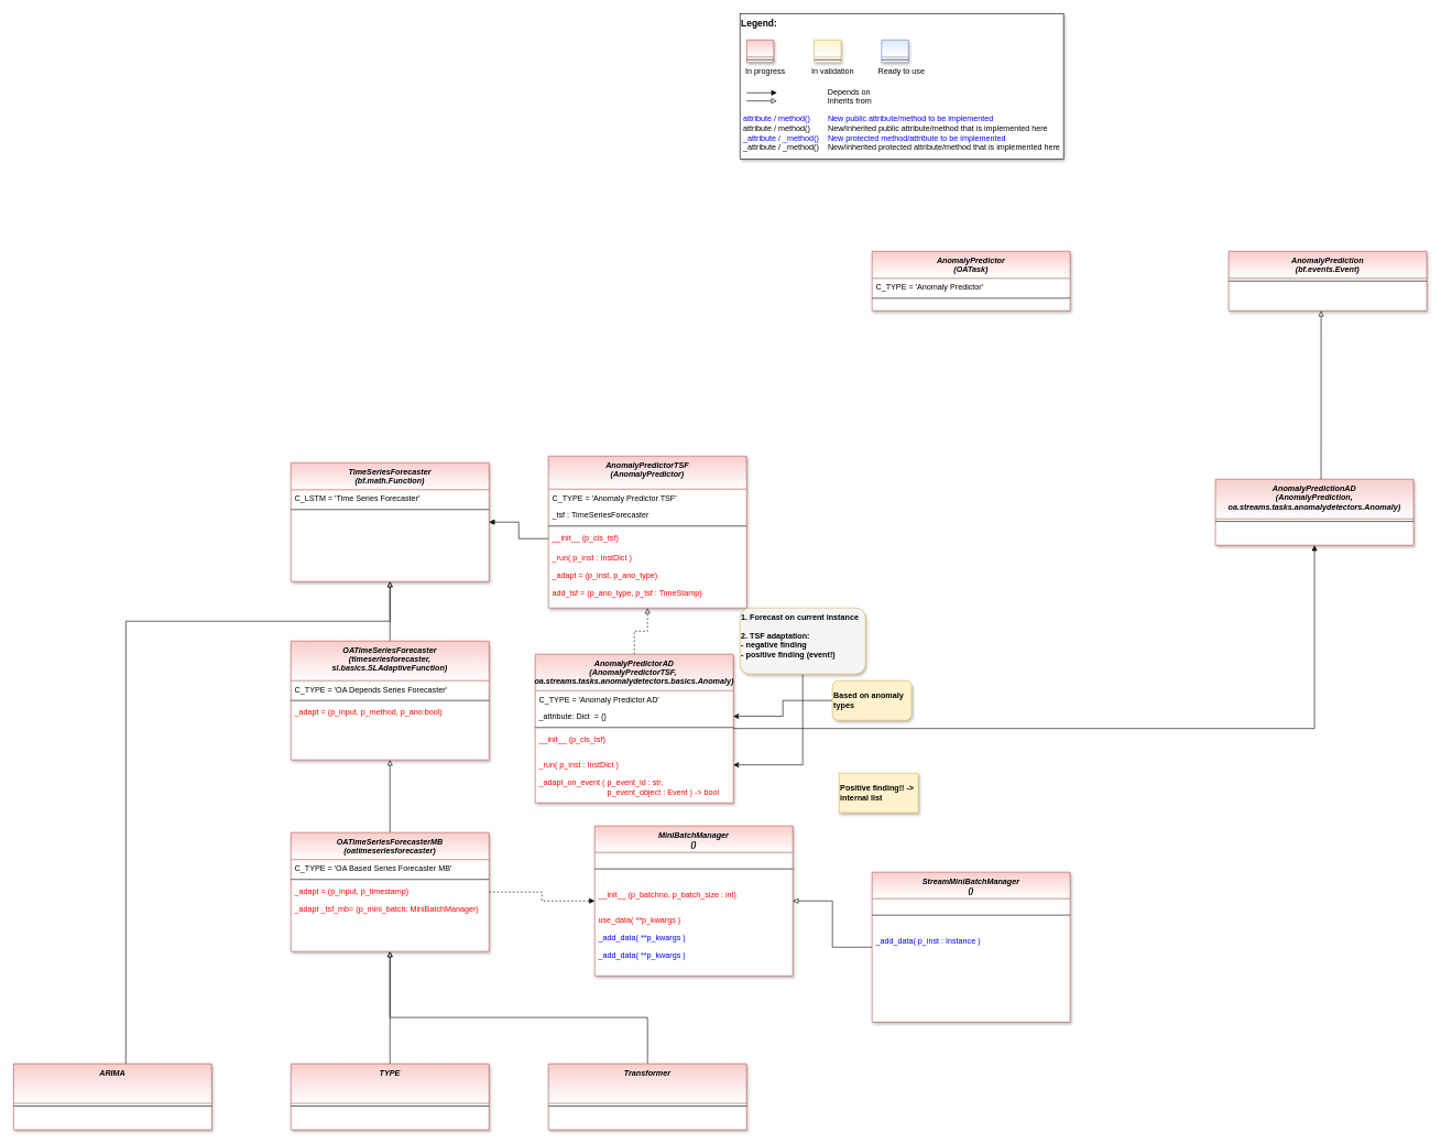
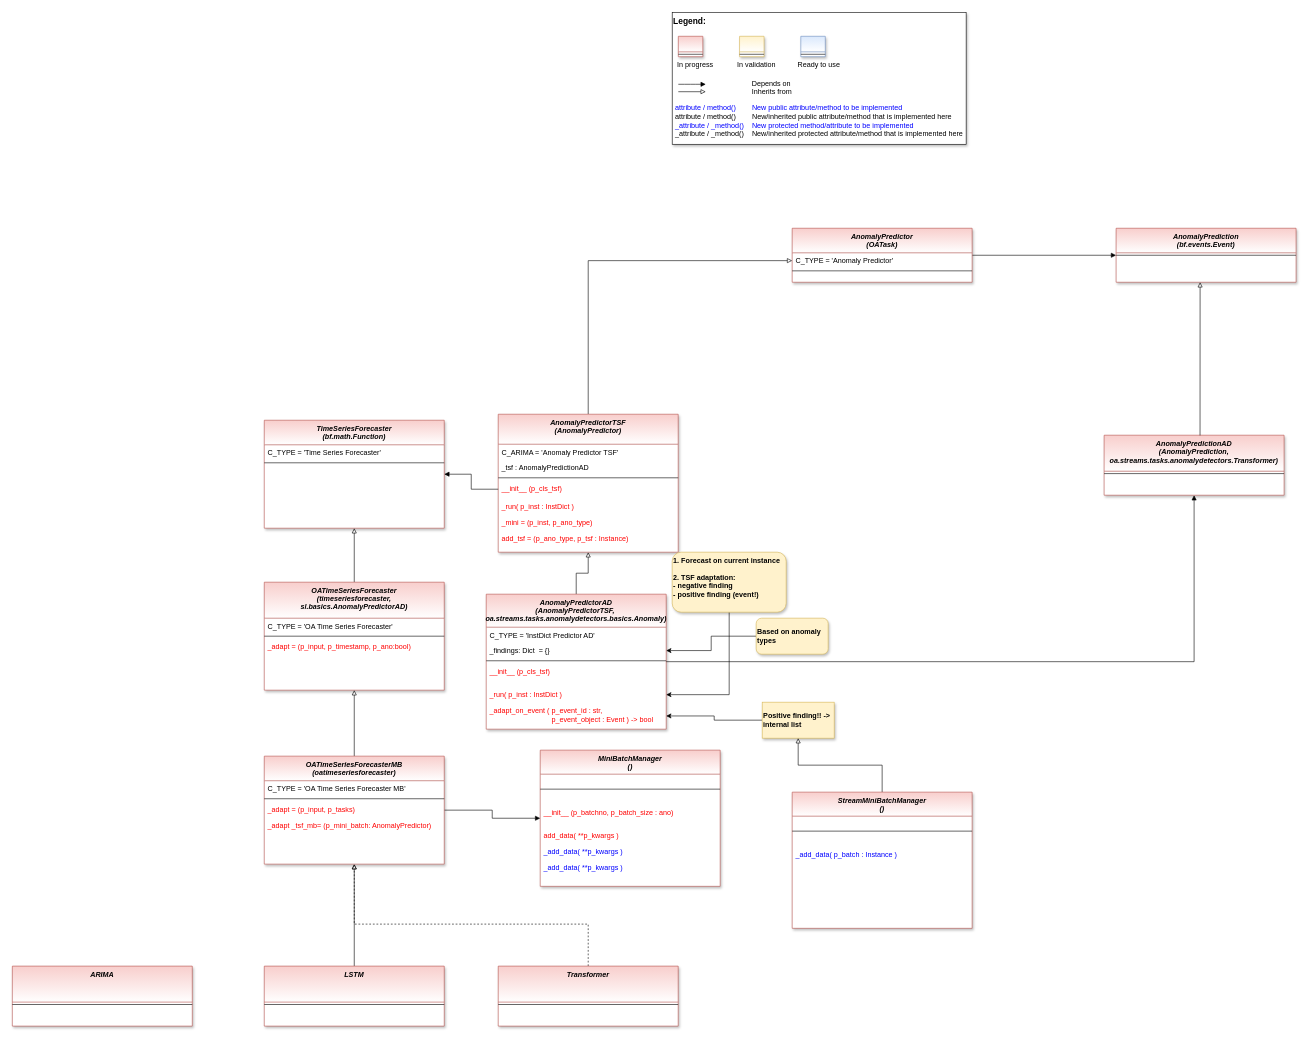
+ <mxCell id="21" style="edgeStyle=orthogonalEdgeStyle;rounded=0;orthogonalLoop=1;jettySize=auto;html=1;endArrow=block;endFill=1;" parent="1" source="22" target="27" edge="1"><mxGeometry relative="1" as="geometry" /></mxCell>
+ <mxCell id="42" style="edgeStyle=orthogonalEdgeStyle;rounded=0;orthogonalLoop=1;jettySize=auto;html=1;exitX=0.5;exitY=0;exitDx=0;exitDy=0;entryX=0;entryY=0.5;entryDx=0;entryDy=0;endArrow=block;endFill=0;" parent="1" source="43" target="23" edge="1"><mxGeometry relative="1" as="geometry" /></mxCell>
- <mxCell id="25" value="AnomalyPredictionAD&#10;(AnomalyPrediction,&#10;oa.streams.tasks.anomalydetectors.Anomaly)" style="swimlane;fontStyle=3;align=center;verticalAlign=top;childLayout=stackLayout;horizontal=1;startSize=60;horizontalStack=0;resizeParent=1;resizeLast=0;collapsible=1;marginBottom=0;rounded=0;shadow=1;strokeWidth=1;fillColor=#f8cecc;strokeColor=#b85450;swimlaneFillColor=#ffffff;gradientColor=#FFFFFF;" parent="1" vertex="1"><mxGeometry x="1840" y="725" width="300" height="100" as="geometry"><mxRectangle x="230" y="140" width="160" height="26" as="alternateBounds" /></mxGeometry></mxCell>
+ <mxCell id="25" value="AnomalyPredictionAD&#10;(AnomalyPrediction,&#10;oa.streams.tasks.anomalydetectors.Transformer)" style="swimlane;fontStyle=3;align=center;verticalAlign=top;childLayout=stackLayout;horizontal=1;startSize=60;horizontalStack=0;resizeParent=1;resizeLast=0;collapsible=1;marginBottom=0;rounded=0;shadow=1;strokeWidth=1;fillColor=#f8cecc;strokeColor=#b85450;swimlaneFillColor=#ffffff;gradientColor=#FFFFFF;" parent="1" vertex="1"><mxGeometry x="1840" y="725" width="300" height="100" as="geometry"><mxRectangle x="230" y="140" width="160" height="26" as="alternateBounds" /></mxGeometry></mxCell>
- <mxCell id="44" value="C_TYPE = 'Anomaly Predictor TSF'" style="text;align=left;verticalAlign=top;spacingLeft=4;spacingRight=4;overflow=hidden;rotatable=0;points=[[0,0.5],[1,0.5]];portConstraint=eastwest;fontColor=default;" parent="43" vertex="1"><mxGeometry y="50" width="300" height="26" as="geometry" /></mxCell>
+ <mxCell id="44" value="C_ARIMA = 'Anomaly Predictor TSF'" style="text;align=left;verticalAlign=top;spacingLeft=4;spacingRight=4;overflow=hidden;rotatable=0;points=[[0,0.5],[1,0.5]];portConstraint=eastwest;fontColor=default;" parent="43" vertex="1"><mxGeometry y="50" width="300" height="26" as="geometry" /></mxCell>
- <mxCell id="52" value="C_LSTM = 'Time Series Forecaster'" style="text;align=left;verticalAlign=top;spacingLeft=4;spacingRight=4;overflow=hidden;rotatable=0;points=[[0,0.5],[1,0.5]];portConstraint=eastwest;fontColor=default;" parent="51" vertex="1"><mxGeometry y="41" width="300" height="26" as="geometry" /></mxCell>
+ <mxCell id="52" value="C_TYPE = 'Time Series Forecaster'" style="text;align=left;verticalAlign=top;spacingLeft=4;spacingRight=4;overflow=hidden;rotatable=0;points=[[0,0.5],[1,0.5]];portConstraint=eastwest;fontColor=default;" parent="51" vertex="1"><mxGeometry y="41" width="300" height="26" as="geometry" /></mxCell>
- <mxCell id="45" value="_tsf : TimeSeriesForecaster" style="text;align=left;verticalAlign=top;spacingLeft=4;spacingRight=4;overflow=hidden;rotatable=0;points=[[0,0.5],[1,0.5]];portConstraint=eastwest;fontColor=default;" parent="43" vertex="1"><mxGeometry y="76" width="300" height="26" as="geometry" /></mxCell>
+ <mxCell id="45" value="_tsf : AnomalyPredictionAD" style="text;align=left;verticalAlign=top;spacingLeft=4;spacingRight=4;overflow=hidden;rotatable=0;points=[[0,0.5],[1,0.5]];portConstraint=eastwest;fontColor=default;" parent="43" vertex="1"><mxGeometry y="76" width="300" height="26" as="geometry" /></mxCell>
- <mxCell id="49" value="_adapt = (p_inst, p_ano_type)" style="text;align=left;verticalAlign=top;spacingLeft=4;spacingRight=4;overflow=hidden;rotatable=0;points=[[0,0.5],[1,0.5]];portConstraint=eastwest;fontColor=#FF0000;" parent="43" vertex="1"><mxGeometry y="167" width="300" height="27" as="geometry" /></mxCell>
+ <mxCell id="49" value="_mini = (p_inst, p_ano_type)" style="text;align=left;verticalAlign=top;spacingLeft=4;spacingRight=4;overflow=hidden;rotatable=0;points=[[0,0.5],[1,0.5]];portConstraint=eastwest;fontColor=#FF0000;" parent="43" vertex="1"><mxGeometry y="167" width="300" height="27" as="geometry" /></mxCell>
- <mxCell id="50" value="add_tsf = (p_ano_type, p_tsf : TimeStamp) " style="text;align=left;verticalAlign=top;spacingLeft=4;spacingRight=4;overflow=hidden;rotatable=0;points=[[0,0.5],[1,0.5]];portConstraint=eastwest;fontColor=#FF0000;" vertex="1" parent="43"><mxGeometry y="194" width="300" height="27" as="geometry" /></mxCell>
+ <mxCell id="50" value="add_tsf = (p_ano_type, p_tsf : Instance) " style="text;align=left;verticalAlign=top;spacingLeft=4;spacingRight=4;overflow=hidden;rotatable=0;points=[[0,0.5],[1,0.5]];portConstraint=eastwest;fontColor=#FF0000;" vertex="1" parent="43"><mxGeometry y="194" width="300" height="27" as="geometry" /></mxCell>
- <mxCell id="12" style="edgeStyle=orthogonalEdgeStyle;rounded=0;orthogonalLoop=1;jettySize=auto;html=1;entryX=0.5;entryY=1;entryDx=0;entryDy=0;endArrow=block;endFill=0;dashed=1;" parent="1" source="13" target="43" edge="1"><mxGeometry relative="1" as="geometry" /></mxCell>
+ <mxCell id="12" style="edgeStyle=orthogonalEdgeStyle;rounded=0;orthogonalLoop=1;jettySize=auto;html=1;entryX=0.5;entryY=1;entryDx=0;entryDy=0;endArrow=block;endFill=0;" parent="1" source="13" target="43" edge="1"><mxGeometry relative="1" as="geometry" /></mxCell>
- <mxCell id="71" value="1. Forecast on current instance&lt;div&gt;&lt;br&gt;&lt;/div&gt;&lt;div&gt;2. TSF adaptation:&lt;/div&gt;&lt;div&gt;- negative finding&lt;/div&gt;&lt;div&gt;- positive finding (event!)&lt;/div&gt;" style="rounded=1;whiteSpace=wrap;html=1;fillColor=#f5f5f5;strokeColor=#d6b656;shadow=1;fontStyle=1;align=left;verticalAlign=top;" parent="1" vertex="1"><mxGeometry x="1120" y="920" width="190" height="100" as="geometry" /></mxCell>
+ <mxCell id="71" value="1. Forecast on current instance&lt;div&gt;&lt;br&gt;&lt;/div&gt;&lt;div&gt;2. TSF adaptation:&lt;/div&gt;&lt;div&gt;- negative finding&lt;/div&gt;&lt;div&gt;- positive finding (event!)&lt;/div&gt;" style="rounded=1;whiteSpace=wrap;html=1;fillColor=#fff2cc;strokeColor=#d6b656;shadow=1;fontStyle=1;align=left;verticalAlign=top;" parent="1" vertex="1"><mxGeometry x="1120" y="920" width="190" height="100" as="geometry" /></mxCell>
- <mxCell id="55" value="OATimeSeriesForecaster&#10;(timeseriesforecaster,&#10;sl.basics.SLAdaptiveFunction)" style="swimlane;fontStyle=3;align=center;verticalAlign=top;childLayout=stackLayout;horizontal=1;startSize=60;horizontalStack=0;resizeParent=1;resizeLast=0;collapsible=1;marginBottom=0;rounded=0;shadow=1;strokeWidth=1;fillColor=#f8cecc;strokeColor=#b85450;swimlaneFillColor=#ffffff;gradientColor=#FFFFFF;" parent="1" vertex="1"><mxGeometry x="440" y="970" width="300" height="180" as="geometry"><mxRectangle x="230" y="140" width="160" height="26" as="alternateBounds" /></mxGeometry></mxCell>
+ <mxCell id="55" value="OATimeSeriesForecaster&#10;(timeseriesforecaster,&#10;sl.basics.AnomalyPredictorAD)" style="swimlane;fontStyle=3;align=center;verticalAlign=top;childLayout=stackLayout;horizontal=1;startSize=60;horizontalStack=0;resizeParent=1;resizeLast=0;collapsible=1;marginBottom=0;rounded=0;shadow=1;strokeWidth=1;fillColor=#f8cecc;strokeColor=#b85450;swimlaneFillColor=#ffffff;gradientColor=#FFFFFF;" parent="1" vertex="1"><mxGeometry x="440" y="970" width="300" height="180" as="geometry"><mxRectangle x="230" y="140" width="160" height="26" as="alternateBounds" /></mxGeometry></mxCell>
- <mxCell id="56" value="C_TYPE = 'OA Depends Series Forecaster'" style="text;align=left;verticalAlign=top;spacingLeft=4;spacingRight=4;overflow=hidden;rotatable=0;points=[[0,0.5],[1,0.5]];portConstraint=eastwest;fontColor=default;" parent="55" vertex="1"><mxGeometry y="60" width="300" height="26" as="geometry" /></mxCell>
+ <mxCell id="56" value="C_TYPE = 'OA Time Series Forecaster'" style="text;align=left;verticalAlign=top;spacingLeft=4;spacingRight=4;overflow=hidden;rotatable=0;points=[[0,0.5],[1,0.5]];portConstraint=eastwest;fontColor=default;" parent="55" vertex="1"><mxGeometry y="60" width="300" height="26" as="geometry" /></mxCell>
- <mxCell id="14" value="C_TYPE = 'Anomaly Predictor AD'" style="text;align=left;verticalAlign=top;spacingLeft=4;spacingRight=4;overflow=hidden;rotatable=0;points=[[0,0.5],[1,0.5]];portConstraint=eastwest;fontColor=default;" parent="13" vertex="1"><mxGeometry y="55" width="300" height="26" as="geometry" /></mxCell>
+ <mxCell id="14" value="C_TYPE = 'InstDict Predictor AD'" style="text;align=left;verticalAlign=top;spacingLeft=4;spacingRight=4;overflow=hidden;rotatable=0;points=[[0,0.5],[1,0.5]];portConstraint=eastwest;fontColor=default;" parent="13" vertex="1"><mxGeometry y="55" width="300" height="26" as="geometry" /></mxCell>
- <mxCell id="67" style="edgeStyle=orthogonalEdgeStyle;rounded=0;orthogonalLoop=1;jettySize=auto;html=1;entryX=0.5;entryY=1;entryDx=0;entryDy=0;endArrow=block;endFill=0;" parent="1" source="68" target="51" edge="1"><mxGeometry relative="1" as="geometry"><Array as="points"><mxPoint x="190" y="940" /><mxPoint x="590" y="940" /></Array></mxGeometry></mxCell>
- <mxCell id="58" value="_adapt = (p_input, p_method, p_ano:bool)" style="text;align=left;verticalAlign=top;spacingLeft=4;spacingRight=4;overflow=hidden;rotatable=0;points=[[0,0.5],[1,0.5]];portConstraint=eastwest;fontColor=#FF0000;" vertex="1" parent="55"><mxGeometry y="94" width="300" height="27" as="geometry" /></mxCell>
+ <mxCell id="58" value="_adapt = (p_input, p_timestamp, p_ano:bool)" style="text;align=left;verticalAlign=top;spacingLeft=4;spacingRight=4;overflow=hidden;rotatable=0;points=[[0,0.5],[1,0.5]];portConstraint=eastwest;fontColor=#FF0000;" vertex="1" parent="55"><mxGeometry y="94" width="300" height="27" as="geometry" /></mxCell>
- <mxCell id="15" value="_attribute: Dict  = {}" style="text;align=left;verticalAlign=top;spacingLeft=4;spacingRight=4;overflow=hidden;rotatable=0;points=[[0,0.5],[1,0.5]];portConstraint=eastwest;fontColor=#000000;" vertex="1" parent="13"><mxGeometry y="81" width="300" height="26" as="geometry" /></mxCell>
+ <mxCell id="15" value="_findings: Dict  = {}" style="text;align=left;verticalAlign=top;spacingLeft=4;spacingRight=4;overflow=hidden;rotatable=0;points=[[0,0.5],[1,0.5]];portConstraint=eastwest;fontColor=#000000;" vertex="1" parent="13"><mxGeometry y="81" width="300" height="26" as="geometry" /></mxCell>
+ <mxCell id="72" style="edgeStyle=orthogonalEdgeStyle;rounded=0;orthogonalLoop=1;jettySize=auto;html=1;" parent="1" source="73" target="19" edge="1"><mxGeometry relative="1" as="geometry" /></mxCell>
- <mxCell id="63" value="C_TYPE = 'OA Based Series Forecaster MB'" style="text;align=left;verticalAlign=top;spacingLeft=4;spacingRight=4;overflow=hidden;rotatable=0;points=[[0,0.5],[1,0.5]];portConstraint=eastwest;fontColor=default;" parent="62" vertex="1"><mxGeometry y="41" width="300" height="26" as="geometry" /></mxCell>
+ <mxCell id="63" value="C_TYPE = 'OA Time Series Forecaster MB'" style="text;align=left;verticalAlign=top;spacingLeft=4;spacingRight=4;overflow=hidden;rotatable=0;points=[[0,0.5],[1,0.5]];portConstraint=eastwest;fontColor=default;" parent="62" vertex="1"><mxGeometry y="41" width="300" height="26" as="geometry" /></mxCell>
- <mxCell id="65" value="_adapt = (p_input, p_timestamp)" style="text;align=left;verticalAlign=top;spacingLeft=4;spacingRight=4;overflow=hidden;rotatable=0;points=[[0,0.5],[1,0.5]];portConstraint=eastwest;fontColor=#FF0000;" vertex="1" parent="62"><mxGeometry y="75" width="300" height="27" as="geometry" /></mxCell>
+ <mxCell id="65" value="_adapt = (p_input, p_tasks)" style="text;align=left;verticalAlign=top;spacingLeft=4;spacingRight=4;overflow=hidden;rotatable=0;points=[[0,0.5],[1,0.5]];portConstraint=eastwest;fontColor=#FF0000;" vertex="1" parent="62"><mxGeometry y="75" width="300" height="27" as="geometry" /></mxCell>
- <mxCell id="61" style="edgeStyle=orthogonalEdgeStyle;rounded=0;orthogonalLoop=1;jettySize=auto;html=1;exitX=1;exitY=0.5;exitDx=0;exitDy=0;entryX=0;entryY=0.5;entryDx=0;entryDy=0;endArrow=block;endFill=1;dashed=1;" parent="1" source="62" target="36" edge="1"><mxGeometry relative="1" as="geometry" /></mxCell>
+ <mxCell id="61" style="edgeStyle=orthogonalEdgeStyle;rounded=0;orthogonalLoop=1;jettySize=auto;html=1;exitX=1;exitY=0.5;exitDx=0;exitDy=0;entryX=0;entryY=0.5;entryDx=0;entryDy=0;endArrow=block;endFill=1;" parent="1" source="62" target="36" edge="1"><mxGeometry relative="1" as="geometry" /></mxCell>
- <mxCell id="38" value="__init__ (p_batchno, p_batch_size : int) " style="text;align=left;verticalAlign=top;spacingLeft=4;spacingRight=4;overflow=hidden;rotatable=0;points=[[0,0.5],[1,0.5]];portConstraint=eastwest;fontColor=#FF0000;" parent="36" vertex="1"><mxGeometry y="90" width="300" height="39" as="geometry" /></mxCell>
+ <mxCell id="38" value="__init__ (p_batchno, p_batch_size : ano) " style="text;align=left;verticalAlign=top;spacingLeft=4;spacingRight=4;overflow=hidden;rotatable=0;points=[[0,0.5],[1,0.5]];portConstraint=eastwest;fontColor=#FF0000;" parent="36" vertex="1"><mxGeometry y="90" width="300" height="39" as="geometry" /></mxCell>
- <mxCell id="66" value="_adapt _tsf_mb= (p_mini_batch: MiniBatchManager)" style="text;align=left;verticalAlign=top;spacingLeft=4;spacingRight=4;overflow=hidden;rotatable=0;points=[[0,0.5],[1,0.5]];portConstraint=eastwest;fontColor=#FF0000;" vertex="1" parent="62"><mxGeometry y="102" width="300" height="27" as="geometry" /></mxCell>
+ <mxCell id="66" value="_adapt _tsf_mb= (p_mini_batch: AnomalyPredictor)" style="text;align=left;verticalAlign=top;spacingLeft=4;spacingRight=4;overflow=hidden;rotatable=0;points=[[0,0.5],[1,0.5]];portConstraint=eastwest;fontColor=#FF0000;" vertex="1" parent="62"><mxGeometry y="102" width="300" height="27" as="geometry" /></mxCell>
- <mxCell id="39" value="use_data( **p_kwargs )" style="text;align=left;verticalAlign=top;spacingLeft=4;spacingRight=4;overflow=hidden;rotatable=0;points=[[0,0.5],[1,0.5]];portConstraint=eastwest;fontColor=#FF0000;" parent="36" vertex="1"><mxGeometry y="129" width="300" height="27" as="geometry" /></mxCell>
+ <mxCell id="39" value="add_data( **p_kwargs )" style="text;align=left;verticalAlign=top;spacingLeft=4;spacingRight=4;overflow=hidden;rotatable=0;points=[[0,0.5],[1,0.5]];portConstraint=eastwest;fontColor=#FF0000;" parent="36" vertex="1"><mxGeometry y="129" width="300" height="27" as="geometry" /></mxCell>
- <mxCell id="74" style="edgeStyle=orthogonalEdgeStyle;rounded=0;orthogonalLoop=1;jettySize=auto;html=1;endArrow=block;endFill=0;" parent="1" source="75" target="36" edge="1"><mxGeometry relative="1" as="geometry" /></mxCell>
+ <mxCell id="74" style="edgeStyle=orthogonalEdgeStyle;rounded=0;orthogonalLoop=1;jettySize=auto;html=1;endArrow=block;endFill=0;" parent="1" source="75" target="73" edge="1"><mxGeometry relative="1" as="geometry" /></mxCell>
- <mxCell id="77" value="_add_data( p_inst : Instance )" style="text;align=left;verticalAlign=top;spacingLeft=4;spacingRight=4;overflow=hidden;rotatable=0;points=[[0,0.5],[1,0.5]];portConstraint=eastwest;fontColor=#0000FF;" parent="75" vertex="1"><mxGeometry y="90" width="300" height="27" as="geometry" /></mxCell>
+ <mxCell id="77" value="_add_data( p_batch : Instance )" style="text;align=left;verticalAlign=top;spacingLeft=4;spacingRight=4;overflow=hidden;rotatable=0;points=[[0,0.5],[1,0.5]];portConstraint=eastwest;fontColor=#0000FF;" parent="75" vertex="1"><mxGeometry y="90" width="300" height="27" as="geometry" /></mxCell>
- <mxCell id="32" style="edgeStyle=orthogonalEdgeStyle;rounded=0;orthogonalLoop=1;jettySize=auto;html=1;entryX=0.5;entryY=1;entryDx=0;entryDy=0;endArrow=block;endFill=0;" parent="1" source="33" target="62" edge="1"><mxGeometry relative="1" as="geometry"><Array as="points"><mxPoint x="980" y="1540" /><mxPoint x="590" y="1540" /></Array></mxGeometry></mxCell>
+ <mxCell id="32" style="edgeStyle=orthogonalEdgeStyle;rounded=0;orthogonalLoop=1;jettySize=auto;html=1;entryX=0.5;entryY=1;entryDx=0;entryDy=0;endArrow=block;endFill=0;dashed=1;" parent="1" source="33" target="62" edge="1"><mxGeometry relative="1" as="geometry"><Array as="points"><mxPoint x="980" y="1540" /><mxPoint x="590" y="1540" /></Array></mxGeometry></mxCell>
- <mxCell id="30" value="TYPE" style="swimlane;fontStyle=3;align=center;verticalAlign=top;childLayout=stackLayout;horizontal=1;startSize=60;horizontalStack=0;resizeParent=1;resizeLast=0;collapsible=1;marginBottom=0;rounded=0;shadow=1;strokeWidth=1;fillColor=#f8cecc;strokeColor=#b85450;swimlaneFillColor=#ffffff;gradientColor=#FFFFFF;" parent="1" vertex="1"><mxGeometry x="440" y="1610" width="300" height="100" as="geometry"><mxRectangle x="230" y="140" width="160" height="26" as="alternateBounds" /></mxGeometry></mxCell>
+ <mxCell id="30" value="LSTM" style="swimlane;fontStyle=3;align=center;verticalAlign=top;childLayout=stackLayout;horizontal=1;startSize=60;horizontalStack=0;resizeParent=1;resizeLast=0;collapsible=1;marginBottom=0;rounded=0;shadow=1;strokeWidth=1;fillColor=#f8cecc;strokeColor=#b85450;swimlaneFillColor=#ffffff;gradientColor=#FFFFFF;" parent="1" vertex="1"><mxGeometry x="440" y="1610" width="300" height="100" as="geometry"><mxRectangle x="230" y="140" width="160" height="26" as="alternateBounds" /></mxGeometry></mxCell>
